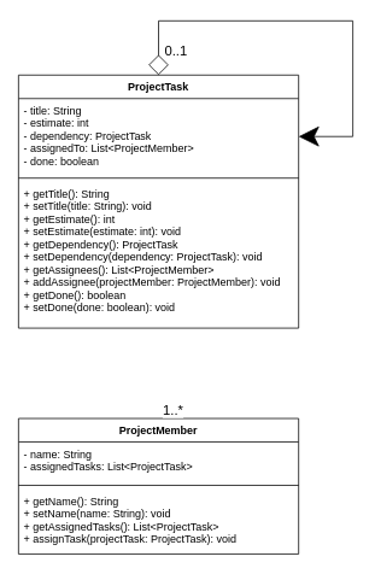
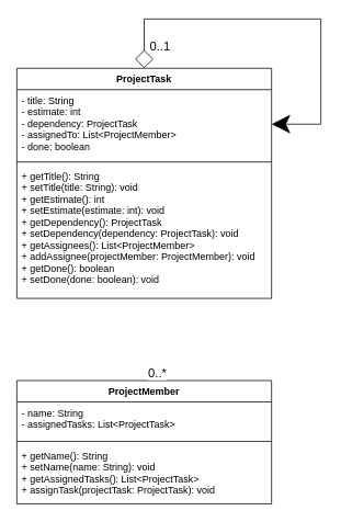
- <mxCell id="12" value="1..*" style="edgeLabel;html=1;align=center;verticalAlign=middle;resizable=0;points=[];fontSize=15;" vertex="1" connectable="0" parent="1"><mxGeometry x="190" y="389.001" as="geometry" /></mxCell>
+ <mxCell id="12" value="0..*" style="edgeLabel;html=1;align=center;verticalAlign=middle;resizable=0;points=[];fontSize=15;" vertex="1" connectable="0" parent="1"><mxGeometry x="190" y="389.001" as="geometry" /></mxCell>
